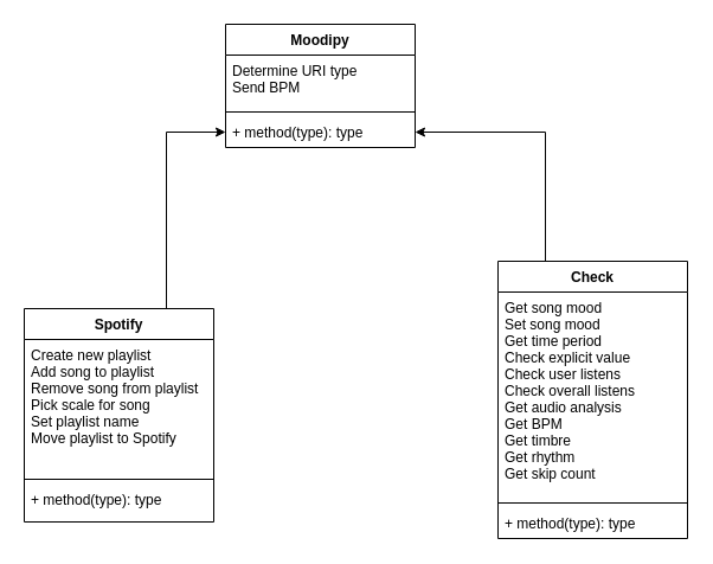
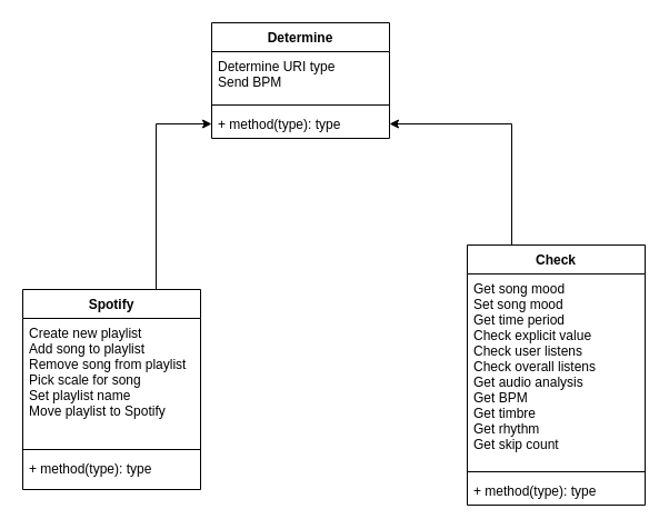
- <mxCell id="7" value="Moodipy" style="swimlane;fontStyle=1;align=center;verticalAlign=top;childLayout=stackLayout;horizontal=1;startSize=26;horizontalStack=0;resizeParent=1;resizeParentMax=0;resizeLast=0;collapsible=1;marginBottom=0;" vertex="1" parent="1"><mxGeometry x="190" y="20" width="160" height="104" as="geometry" /></mxCell>
+ <mxCell id="7" value="Determine" style="swimlane;fontStyle=1;align=center;verticalAlign=top;childLayout=stackLayout;horizontal=1;startSize=26;horizontalStack=0;resizeParent=1;resizeParentMax=0;resizeLast=0;collapsible=1;marginBottom=0;" vertex="1" parent="1"><mxGeometry x="190" y="20" width="160" height="104" as="geometry" /></mxCell>
